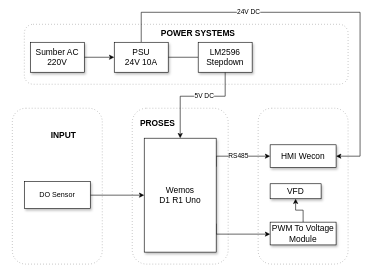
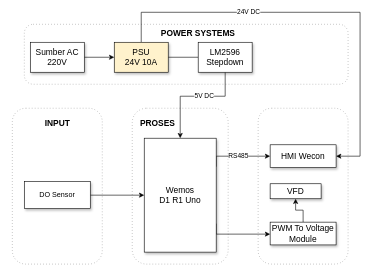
- <mxCell id="19" value="PSU &lt;br&gt;24V 10A" style="rounded=0;whiteSpace=wrap;html=1;fontSize=14;shadow=1;" parent="1" vertex="1"><mxGeometry x="190" y="70" width="90" height="50" as="geometry" /></mxCell>
+ <mxCell id="19" value="PSU &lt;br&gt;24V 10A" style="rounded=0;whiteSpace=wrap;html=1;fontSize=14;shadow=1;fillColor=#fff2cc;" parent="1" vertex="1"><mxGeometry x="190" y="70" width="90" height="50" as="geometry" /></mxCell>
- <mxCell id="12" value="&lt;b&gt;INPUT&lt;/b&gt;" style="text;html=1;strokeColor=none;fillColor=none;align=center;verticalAlign=middle;whiteSpace=wrap;rounded=0;fontSize=14;opacity=50;" parent="1" vertex="1"><mxGeometry x="62.5" y="210" width="85" height="30" as="geometry" /></mxCell>
+ <mxCell id="12" value="&lt;b&gt;INPUT&lt;/b&gt;" style="text;html=1;strokeColor=none;fillColor=none;align=center;verticalAlign=middle;whiteSpace=wrap;rounded=0;fontSize=14;opacity=50;" parent="1" vertex="1"><mxGeometry x="52.5" y="190" width="85" height="30" as="geometry" /></mxCell>
